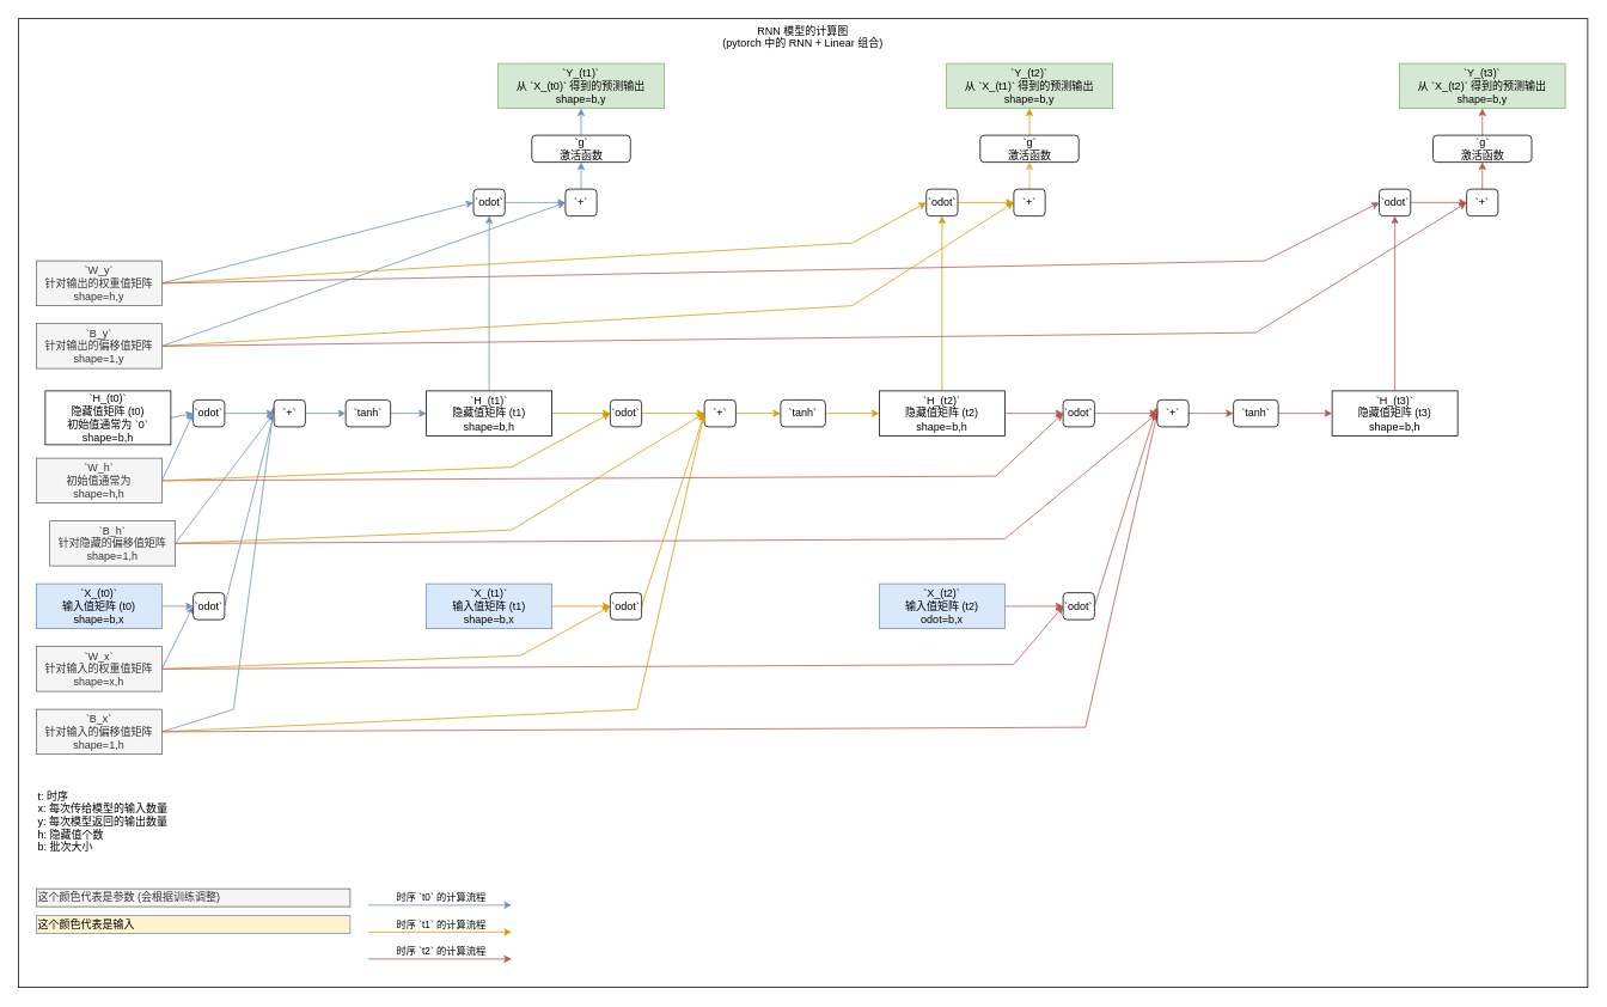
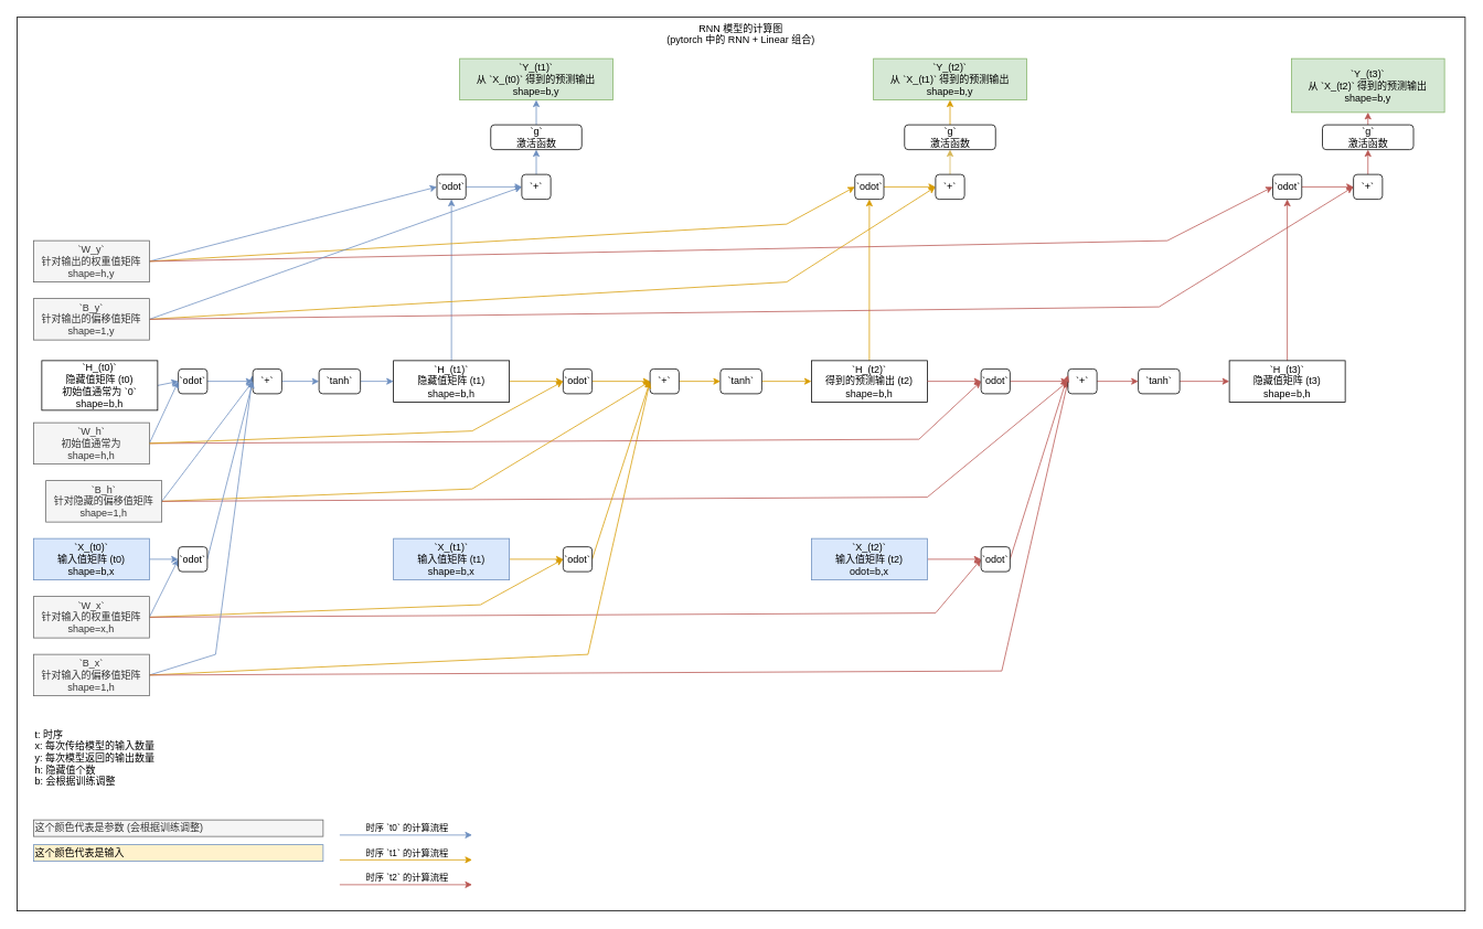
- <mxCell id="60" value="`Y_(t3)`&lt;br&gt;从 `X_(t2)` 得到的预测输出&lt;br&gt;shape=b,y" style="rounded=0;whiteSpace=wrap;html=1;fillColor=#d5e8d4;strokeColor=#82b366;" parent="1" vertex="1"><mxGeometry x="1560" y="70" width="185" height="50" as="geometry" /></mxCell>
+ <mxCell id="60" value="`Y_(t3)`&lt;br&gt;从 `X_(t2)` 得到的预测输出&lt;br&gt;shape=b,y" style="rounded=0;whiteSpace=wrap;html=1;fillColor=#d5e8d4;strokeColor=#82b366;" parent="1" vertex="1"><mxGeometry x="1560" y="70" width="185" height="65" as="geometry" /></mxCell>
- <mxCell id="47" value="`H_(t2)`&lt;br&gt;隐藏值矩阵 (t2)&lt;br&gt;shape=b,h" style="rounded=0;whiteSpace=wrap;html=1;" parent="1" vertex="1"><mxGeometry x="980" y="435" width="140" height="50" as="geometry" /></mxCell>
+ <mxCell id="47" value="`H_(t2)`&lt;br&gt;得到的预测输出 (t2)&lt;br&gt;shape=b,h" style="rounded=0;whiteSpace=wrap;html=1;" parent="1" vertex="1"><mxGeometry x="980" y="435" width="140" height="50" as="geometry" /></mxCell>
- <mxCell id="19" value="t: 时序&lt;br&gt;x: 每次传给模型的输入数量&lt;br&gt;y: 每次模型返回的输出数量&lt;br&gt;h: 隐藏值个数&lt;br&gt;b: 批次大小" style="text;html=1;strokeColor=none;fillColor=none;align=left;verticalAlign=middle;whiteSpace=wrap;rounded=0;" parent="1" vertex="1"><mxGeometry x="40" y="870" width="180" height="90" as="geometry" /></mxCell>
+ <mxCell id="19" value="t: 时序&lt;br&gt;x: 每次传给模型的输入数量&lt;br&gt;y: 每次模型返回的输出数量&lt;br&gt;h: 隐藏值个数&lt;br&gt;b: 会根据训练调整" style="text;html=1;strokeColor=none;fillColor=none;align=left;verticalAlign=middle;whiteSpace=wrap;rounded=0;" parent="1" vertex="1"><mxGeometry x="40" y="870" width="180" height="90" as="geometry" /></mxCell>
